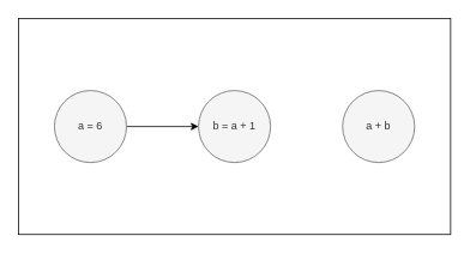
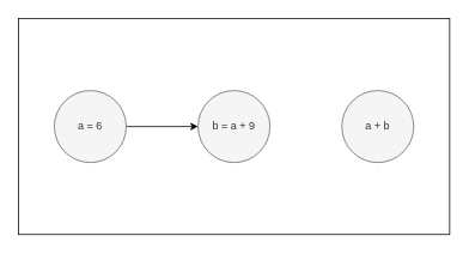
- <mxCell id="5" value="b = a + 1" style="ellipse;whiteSpace=wrap;html=1;aspect=fixed;fillColor=#f5f5f5;fontColor=#333333;strokeColor=#666666;" vertex="1" parent="1"><mxGeometry x="220" y="100" width="80" height="80" as="geometry" /></mxCell>
+ <mxCell id="5" value="b = a + 9" style="ellipse;whiteSpace=wrap;html=1;aspect=fixed;fillColor=#f5f5f5;fontColor=#333333;strokeColor=#666666;" vertex="1" parent="1"><mxGeometry x="220" y="100" width="80" height="80" as="geometry" /></mxCell>
